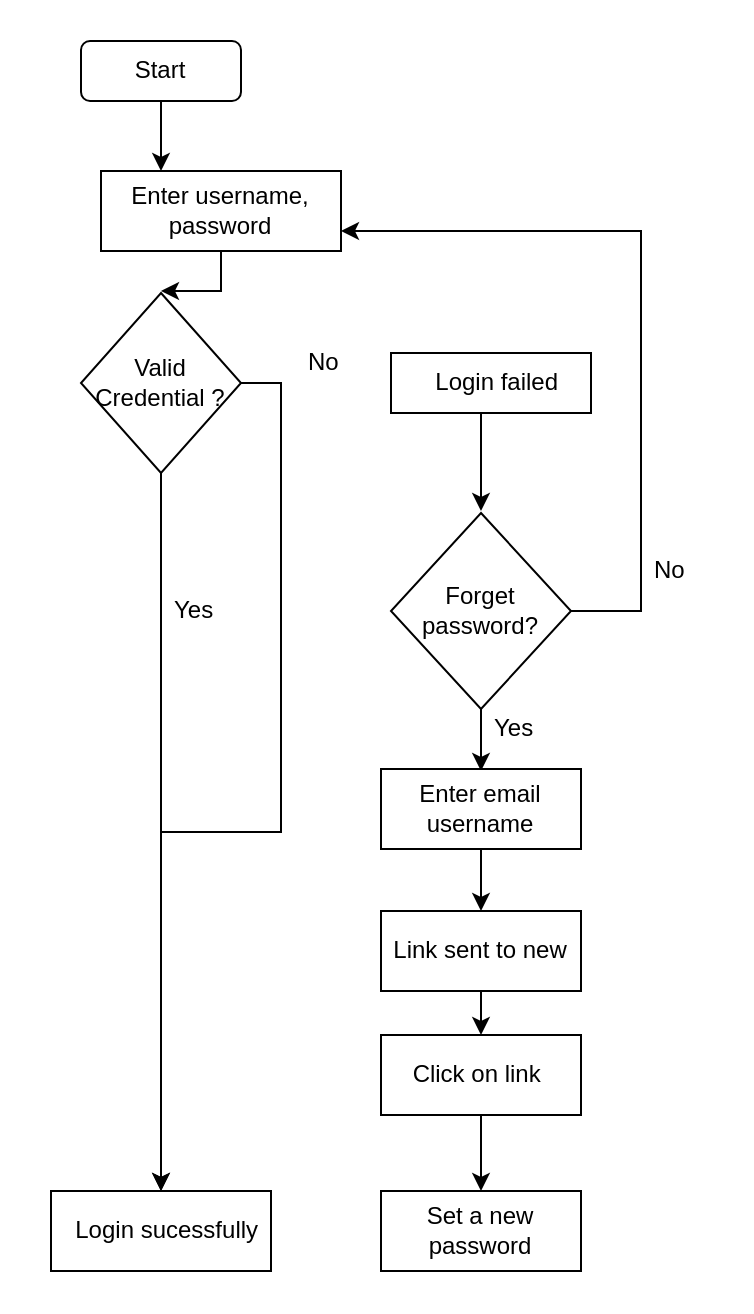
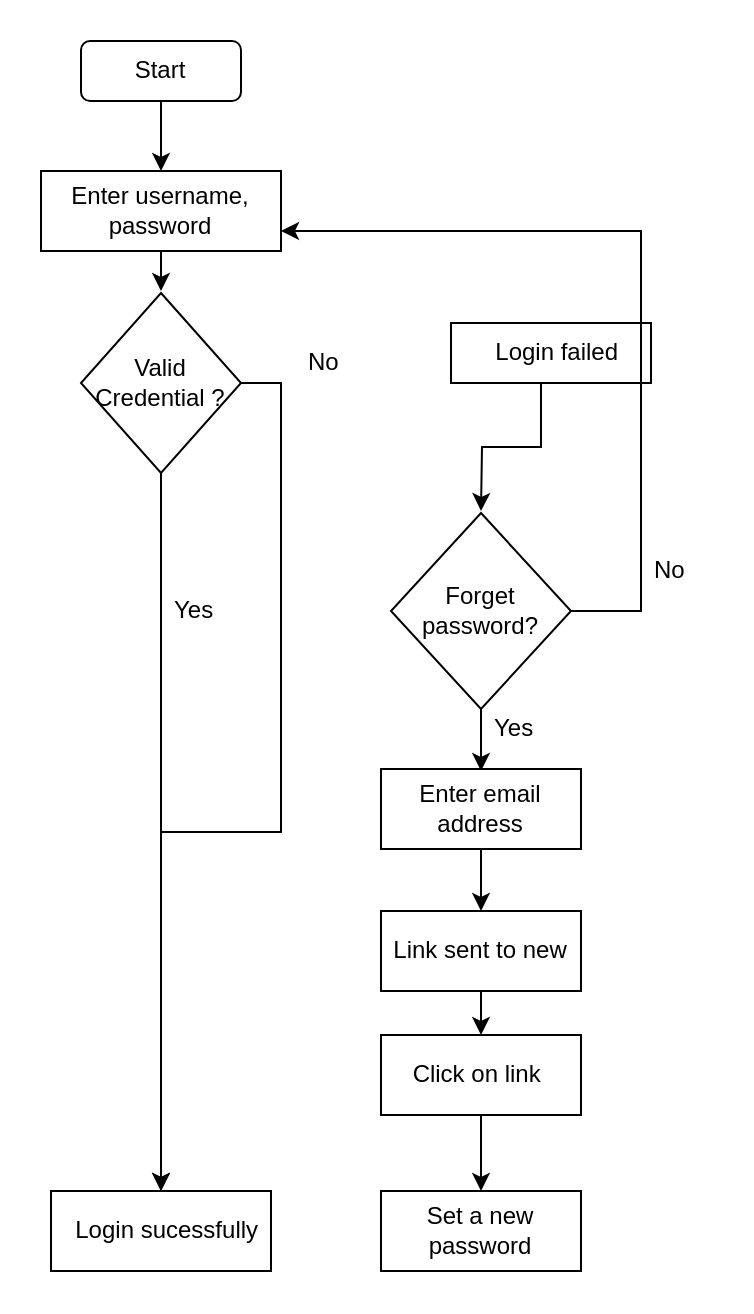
- <mxCell id="5" value="Enter username, password" style="rounded=0;whiteSpace=wrap;html=1;" parent="1" vertex="1"><mxGeometry x="50" y="85" width="120" height="40" as="geometry" /></mxCell>
+ <mxCell id="5" value="Enter username, password" style="rounded=0;whiteSpace=wrap;html=1;" parent="1" vertex="1"><mxGeometry x="20" y="85" width="120" height="40" as="geometry" /></mxCell>
- <mxCell id="12" value="&amp;nbsp; &amp;nbsp;Login failed&amp;nbsp;" style="rounded=0;whiteSpace=wrap;html=1;" parent="1" vertex="1"><mxGeometry x="195" y="176" width="100" height="30" as="geometry" /></mxCell>
+ <mxCell id="12" value="&amp;nbsp; &amp;nbsp;Login failed&amp;nbsp;" style="rounded=0;whiteSpace=wrap;html=1;" parent="1" vertex="1"><mxGeometry x="225" y="161" width="100" height="30" as="geometry" /></mxCell>
- <mxCell id="20" value="Enter email username" style="rounded=0;whiteSpace=wrap;html=1;" vertex="1" parent="1"><mxGeometry x="190" y="384" width="100" height="40" as="geometry" /></mxCell>
+ <mxCell id="20" value="Enter email address" style="rounded=0;whiteSpace=wrap;html=1;" vertex="1" parent="1"><mxGeometry x="190" y="384" width="100" height="40" as="geometry" /></mxCell>
